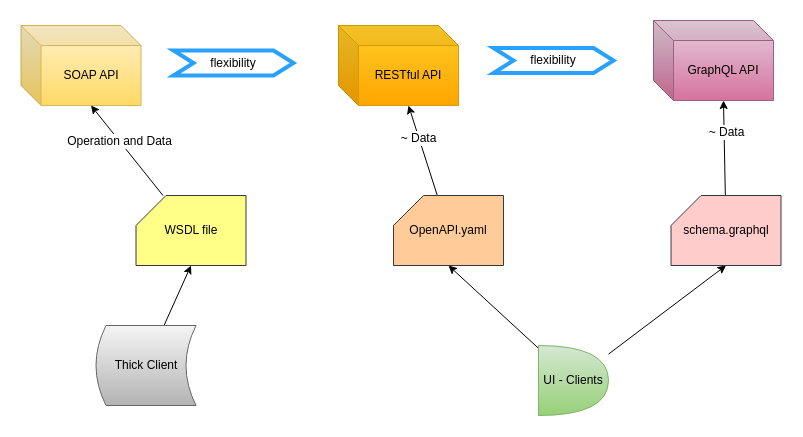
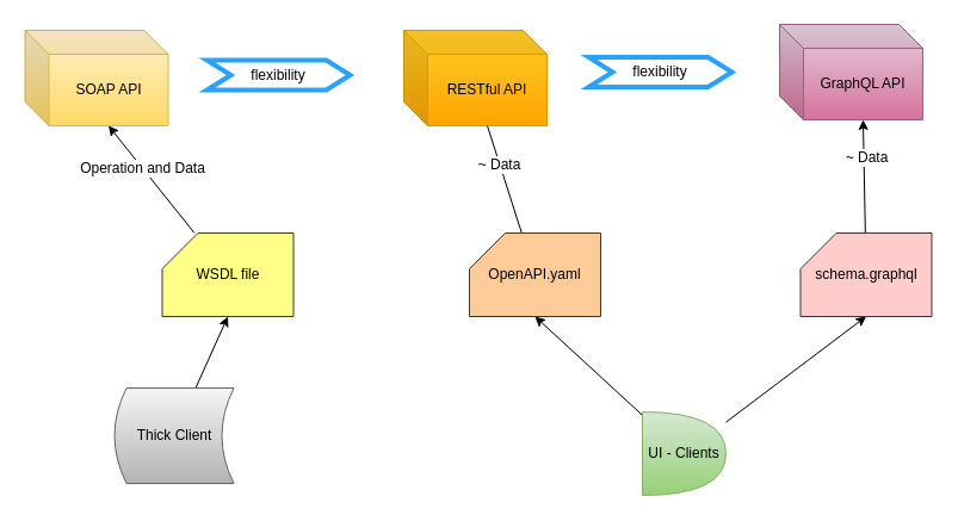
- <mxCell id="16" style="edgeStyle=none;rounded=0;orthogonalLoop=1;jettySize=auto;html=1;entryX=0;entryY=0;entryDx=70;entryDy=80;entryPerimeter=0;" parent="1" source="18" target="6" edge="1"><mxGeometry relative="1" as="geometry" /></mxCell>
+ <mxCell id="16" style="edgeStyle=none;rounded=0;orthogonalLoop=1;jettySize=auto;html=1;entryX=0;entryY=0;entryDx=70;entryDy=80;entryPerimeter=0;endArrow=none;" parent="1" source="18" target="6" edge="1"><mxGeometry relative="1" as="geometry" /></mxCell>
